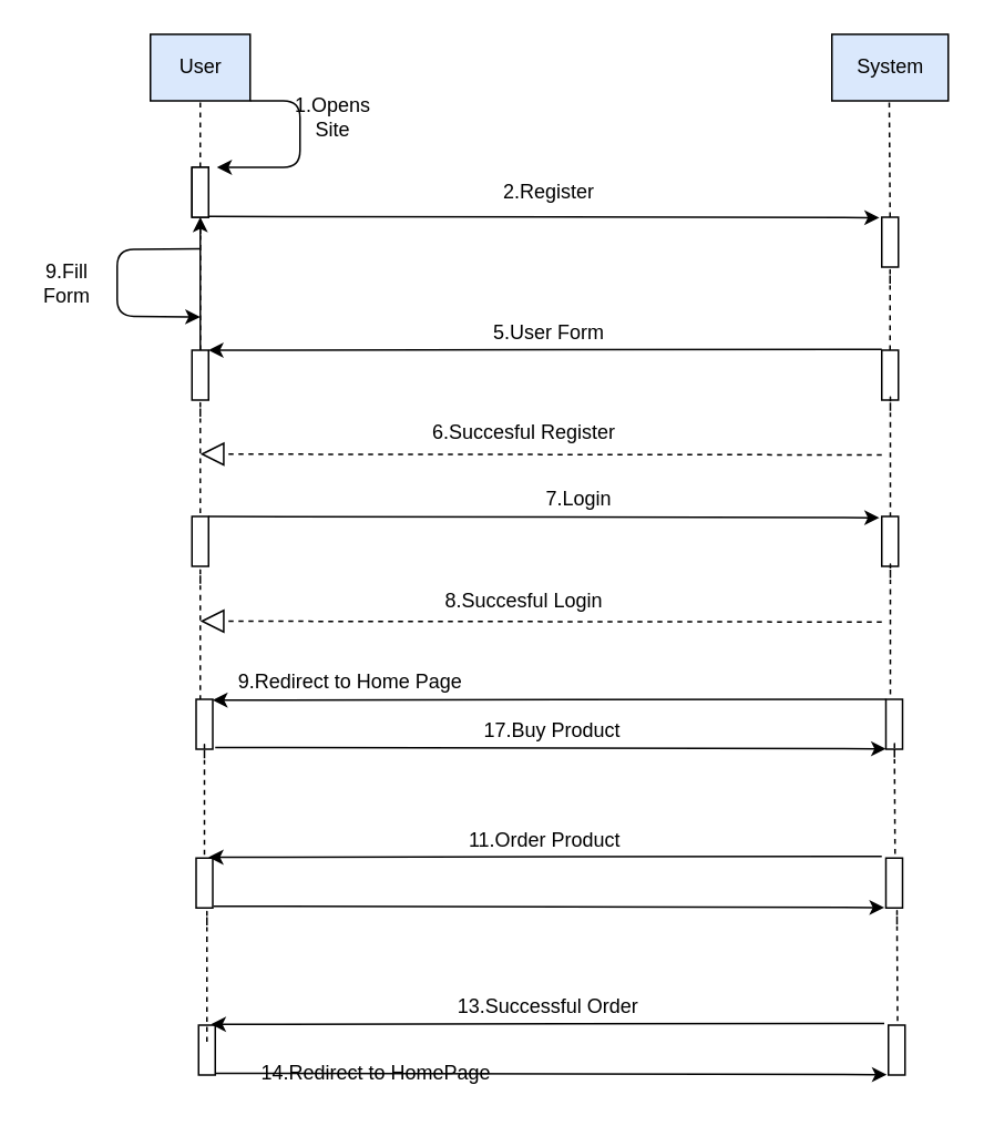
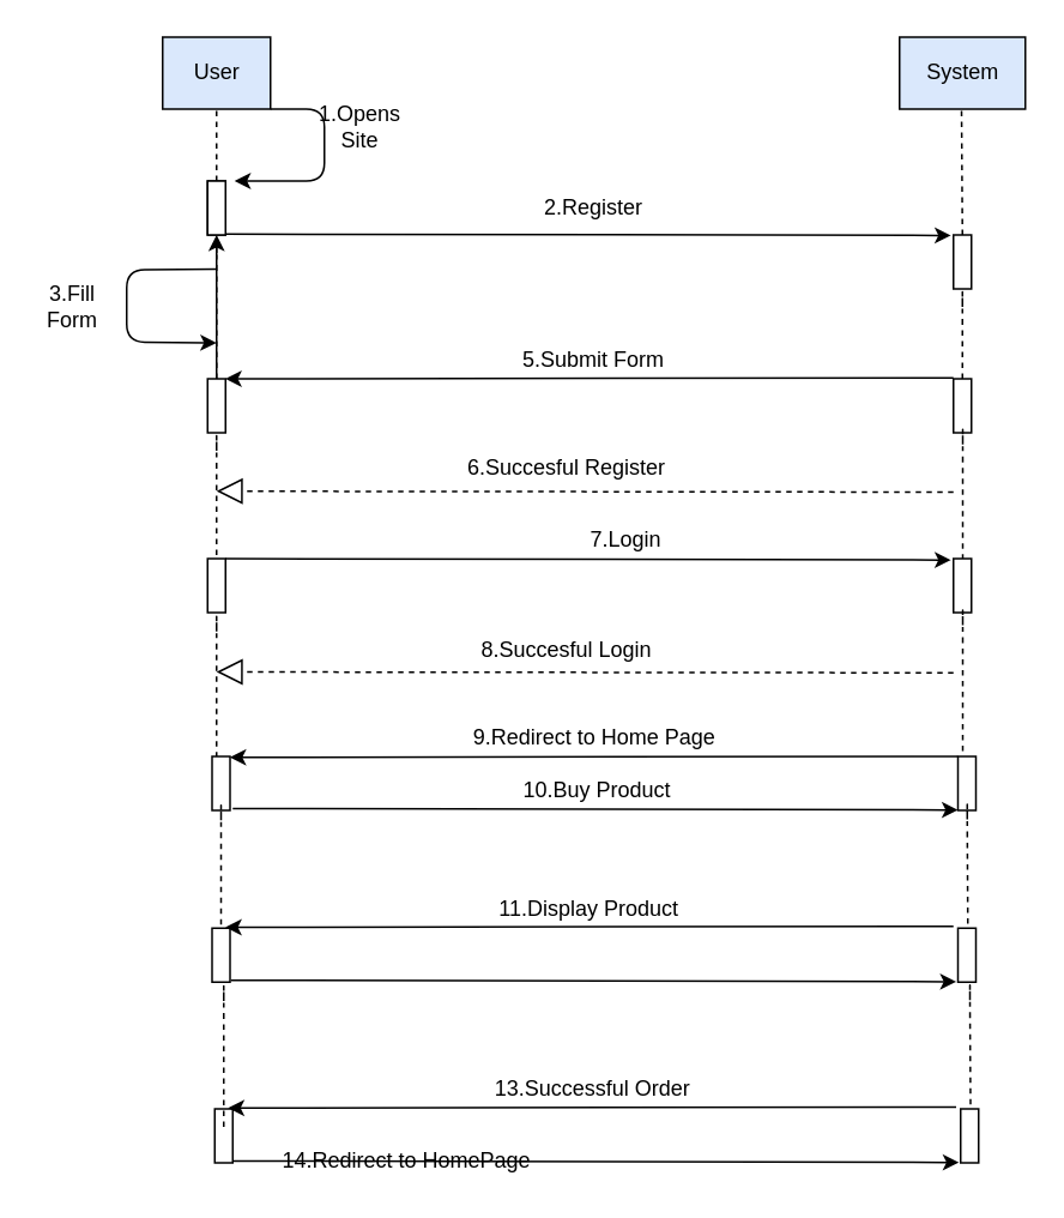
- <mxCell id="23" value="9.Fill Form" style="text;html=1;strokeColor=none;fillColor=none;align=center;verticalAlign=middle;whiteSpace=wrap;rounded=0;" vertex="1" parent="1"><mxGeometry x="20" y="160" width="40" height="20" as="geometry" /></mxCell>
+ <mxCell id="23" value="3.Fill Form" style="text;html=1;strokeColor=none;fillColor=none;align=center;verticalAlign=middle;whiteSpace=wrap;rounded=0;" vertex="1" parent="1"><mxGeometry x="20" y="160" width="40" height="20" as="geometry" /></mxCell>
- <mxCell id="17" value="5.User Form" style="text;html=1;strokeColor=none;fillColor=none;align=center;verticalAlign=middle;whiteSpace=wrap;rounded=0;" vertex="1" parent="1"><mxGeometry x="275" y="190" width="110" height="20" as="geometry" /></mxCell>
+ <mxCell id="17" value="5.Submit Form" style="text;html=1;strokeColor=none;fillColor=none;align=center;verticalAlign=middle;whiteSpace=wrap;rounded=0;" vertex="1" parent="1"><mxGeometry x="275" y="190" width="110" height="20" as="geometry" /></mxCell>
- <mxCell id="37" value="9.Redirect to Home Page" style="text;html=1;strokeColor=none;fillColor=none;align=center;verticalAlign=middle;whiteSpace=wrap;rounded=0;" vertex="1" parent="1"><mxGeometry x="137.5" y="400" width="145" height="20" as="geometry" /></mxCell>
+ <mxCell id="37" value="9.Redirect to Home Page" style="text;html=1;strokeColor=none;fillColor=none;align=center;verticalAlign=middle;whiteSpace=wrap;rounded=0;" vertex="1" parent="1"><mxGeometry x="257.5" y="400" width="145" height="20" as="geometry" /></mxCell>
- <mxCell id="38" value="17.Buy Product" style="text;html=1;strokeColor=none;fillColor=none;align=center;verticalAlign=middle;whiteSpace=wrap;rounded=0;" vertex="1" parent="1"><mxGeometry x="271.5" y="429" width="120" height="20" as="geometry" /></mxCell>
+ <mxCell id="38" value="10.Buy Product" style="text;html=1;strokeColor=none;fillColor=none;align=center;verticalAlign=middle;whiteSpace=wrap;rounded=0;" vertex="1" parent="1"><mxGeometry x="271.5" y="429" width="120" height="20" as="geometry" /></mxCell>
- <mxCell id="45" value="11.Order Product" style="text;html=1;strokeColor=none;fillColor=none;align=center;verticalAlign=middle;whiteSpace=wrap;rounded=0;" vertex="1" parent="1"><mxGeometry x="255" y="494.5" width="145" height="20" as="geometry" /></mxCell>
+ <mxCell id="45" value="11.Display Product" style="text;html=1;strokeColor=none;fillColor=none;align=center;verticalAlign=middle;whiteSpace=wrap;rounded=0;" vertex="1" parent="1"><mxGeometry x="255" y="494.5" width="145" height="20" as="geometry" /></mxCell>
